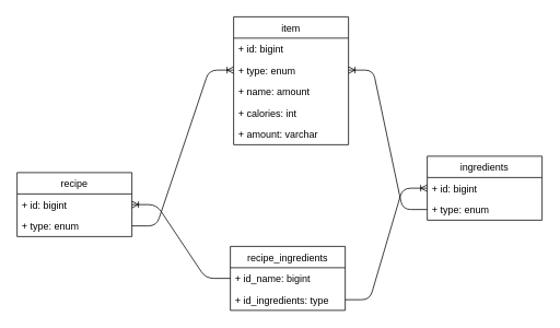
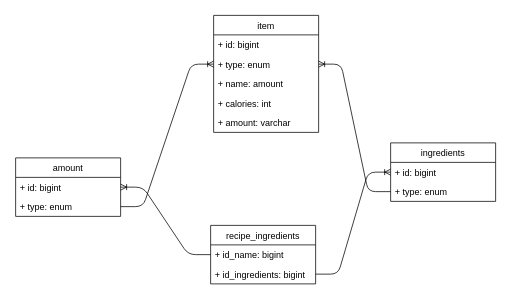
- <mxCell id="3" value="recipe" style="swimlane;fontStyle=0;childLayout=stackLayout;horizontal=1;startSize=26;fillColor=none;horizontalStack=0;resizeParent=1;resizeParentMax=0;resizeLast=0;collapsible=1;marginBottom=0;" vertex="1" parent="1"><mxGeometry x="20" y="210" width="140" height="78" as="geometry" /></mxCell>
+ <mxCell id="3" value="amount" style="swimlane;fontStyle=0;childLayout=stackLayout;horizontal=1;startSize=26;fillColor=none;horizontalStack=0;resizeParent=1;resizeParentMax=0;resizeLast=0;collapsible=1;marginBottom=0;" vertex="1" parent="1"><mxGeometry x="20" y="210" width="140" height="78" as="geometry" /></mxCell>
- <mxCell id="11" value="+ id_ingredients: type" style="text;strokeColor=none;fillColor=none;align=left;verticalAlign=top;spacingLeft=4;spacingRight=4;overflow=hidden;rotatable=0;points=[[0,0.5],[1,0.5]];portConstraint=eastwest;" vertex="1" parent="9"><mxGeometry y="52" width="140" height="26" as="geometry" /></mxCell>
+ <mxCell id="11" value="+ id_ingredients: bigint" style="text;strokeColor=none;fillColor=none;align=left;verticalAlign=top;spacingLeft=4;spacingRight=4;overflow=hidden;rotatable=0;points=[[0,0.5],[1,0.5]];portConstraint=eastwest;" vertex="1" parent="9"><mxGeometry y="52" width="140" height="26" as="geometry" /></mxCell>
